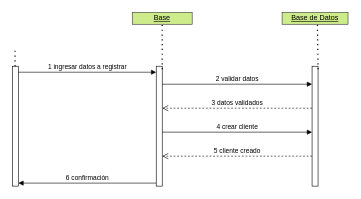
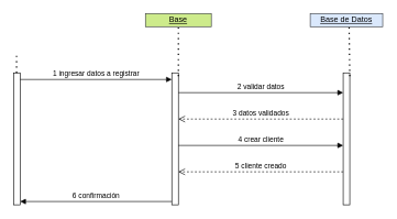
- <mxCell id="3" value="&lt;u&gt;Base de Datos&lt;/u&gt;" style="html=1;whiteSpace=wrap;fillColor=#cdeb8b;strokeColor=#36393d;" vertex="1" parent="1"><mxGeometry x="470" y="20" width="110" height="20" as="geometry" /></mxCell>
+ <mxCell id="3" value="&lt;u&gt;Base de Datos&lt;/u&gt;" style="html=1;whiteSpace=wrap;fillColor=#dae8fc;strokeColor=#36393d;" vertex="1" parent="1"><mxGeometry x="470" y="20" width="110" height="20" as="geometry" /></mxCell>
